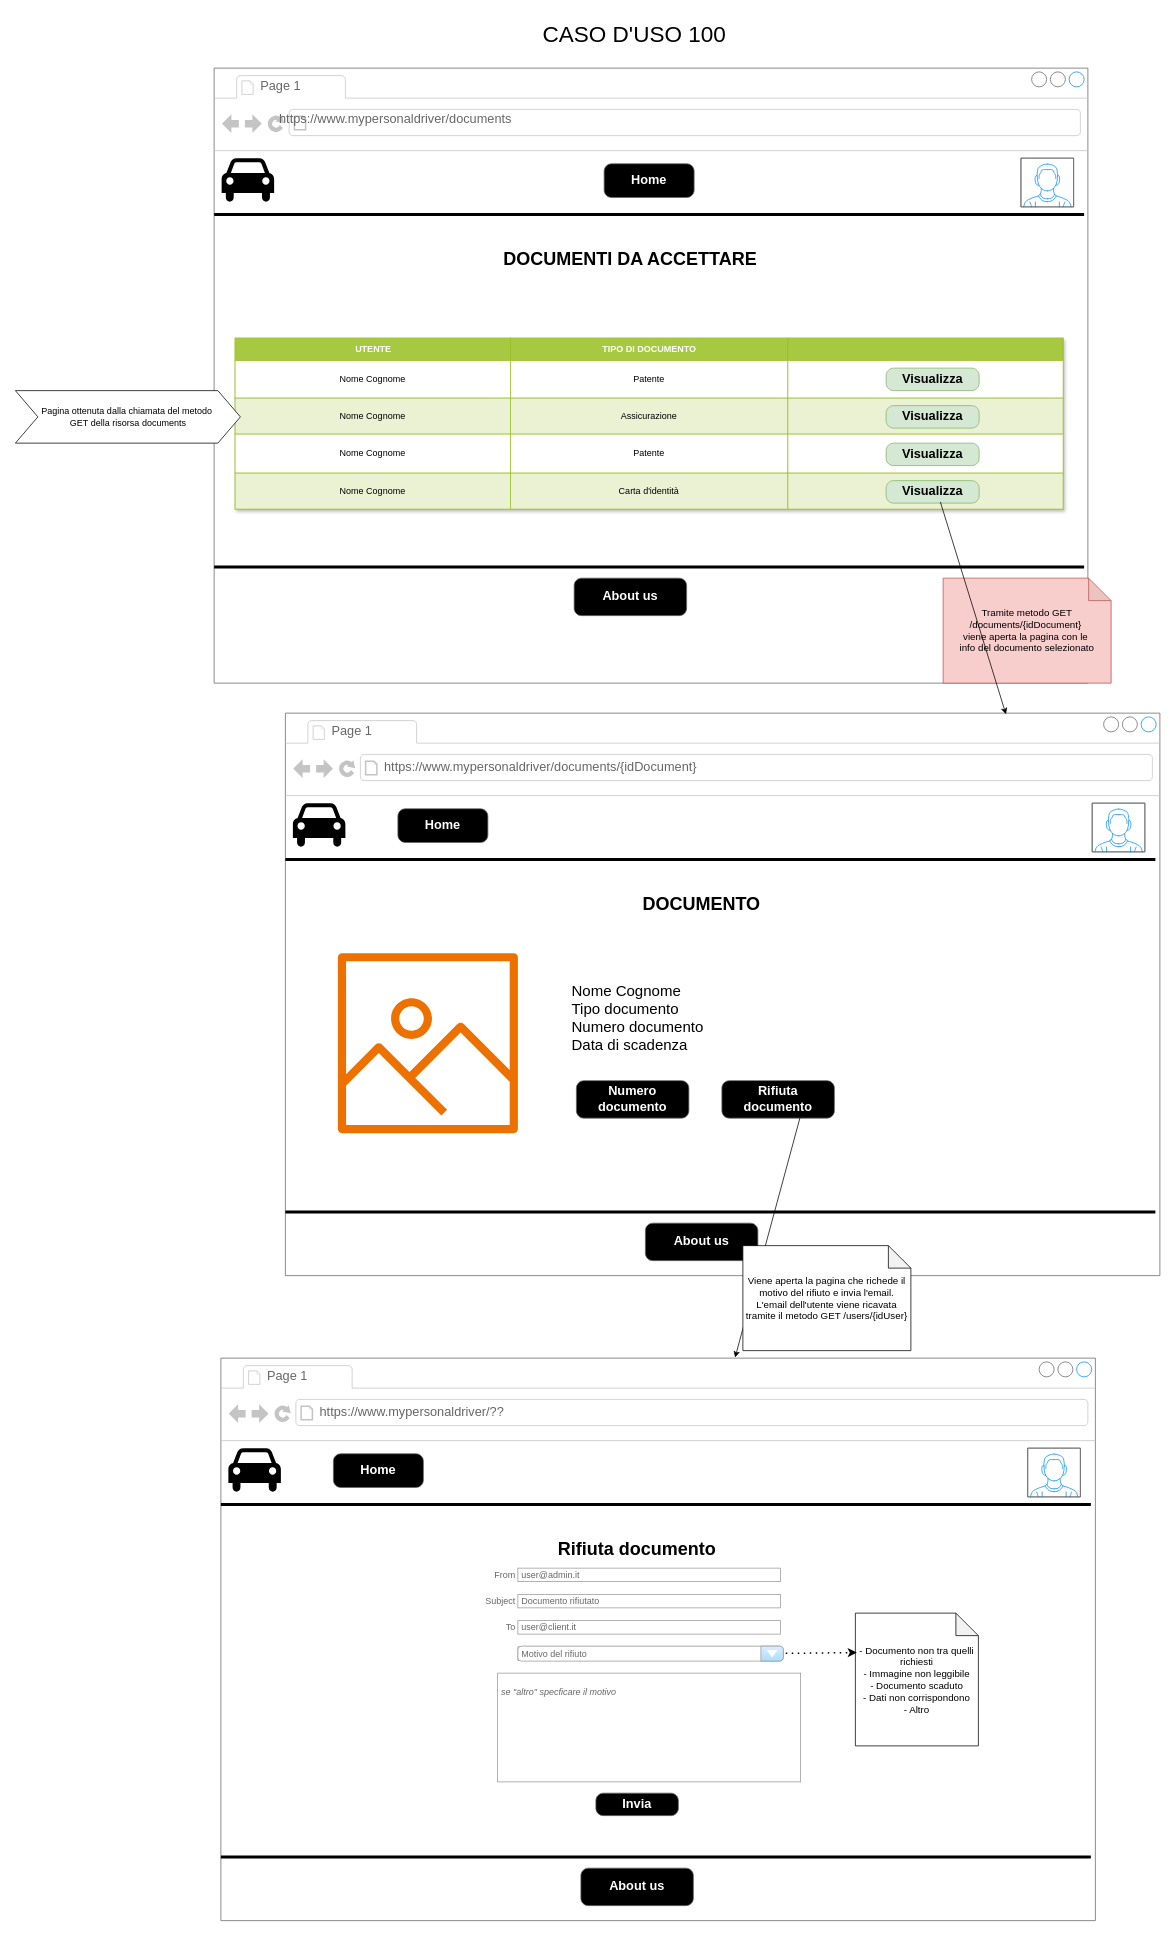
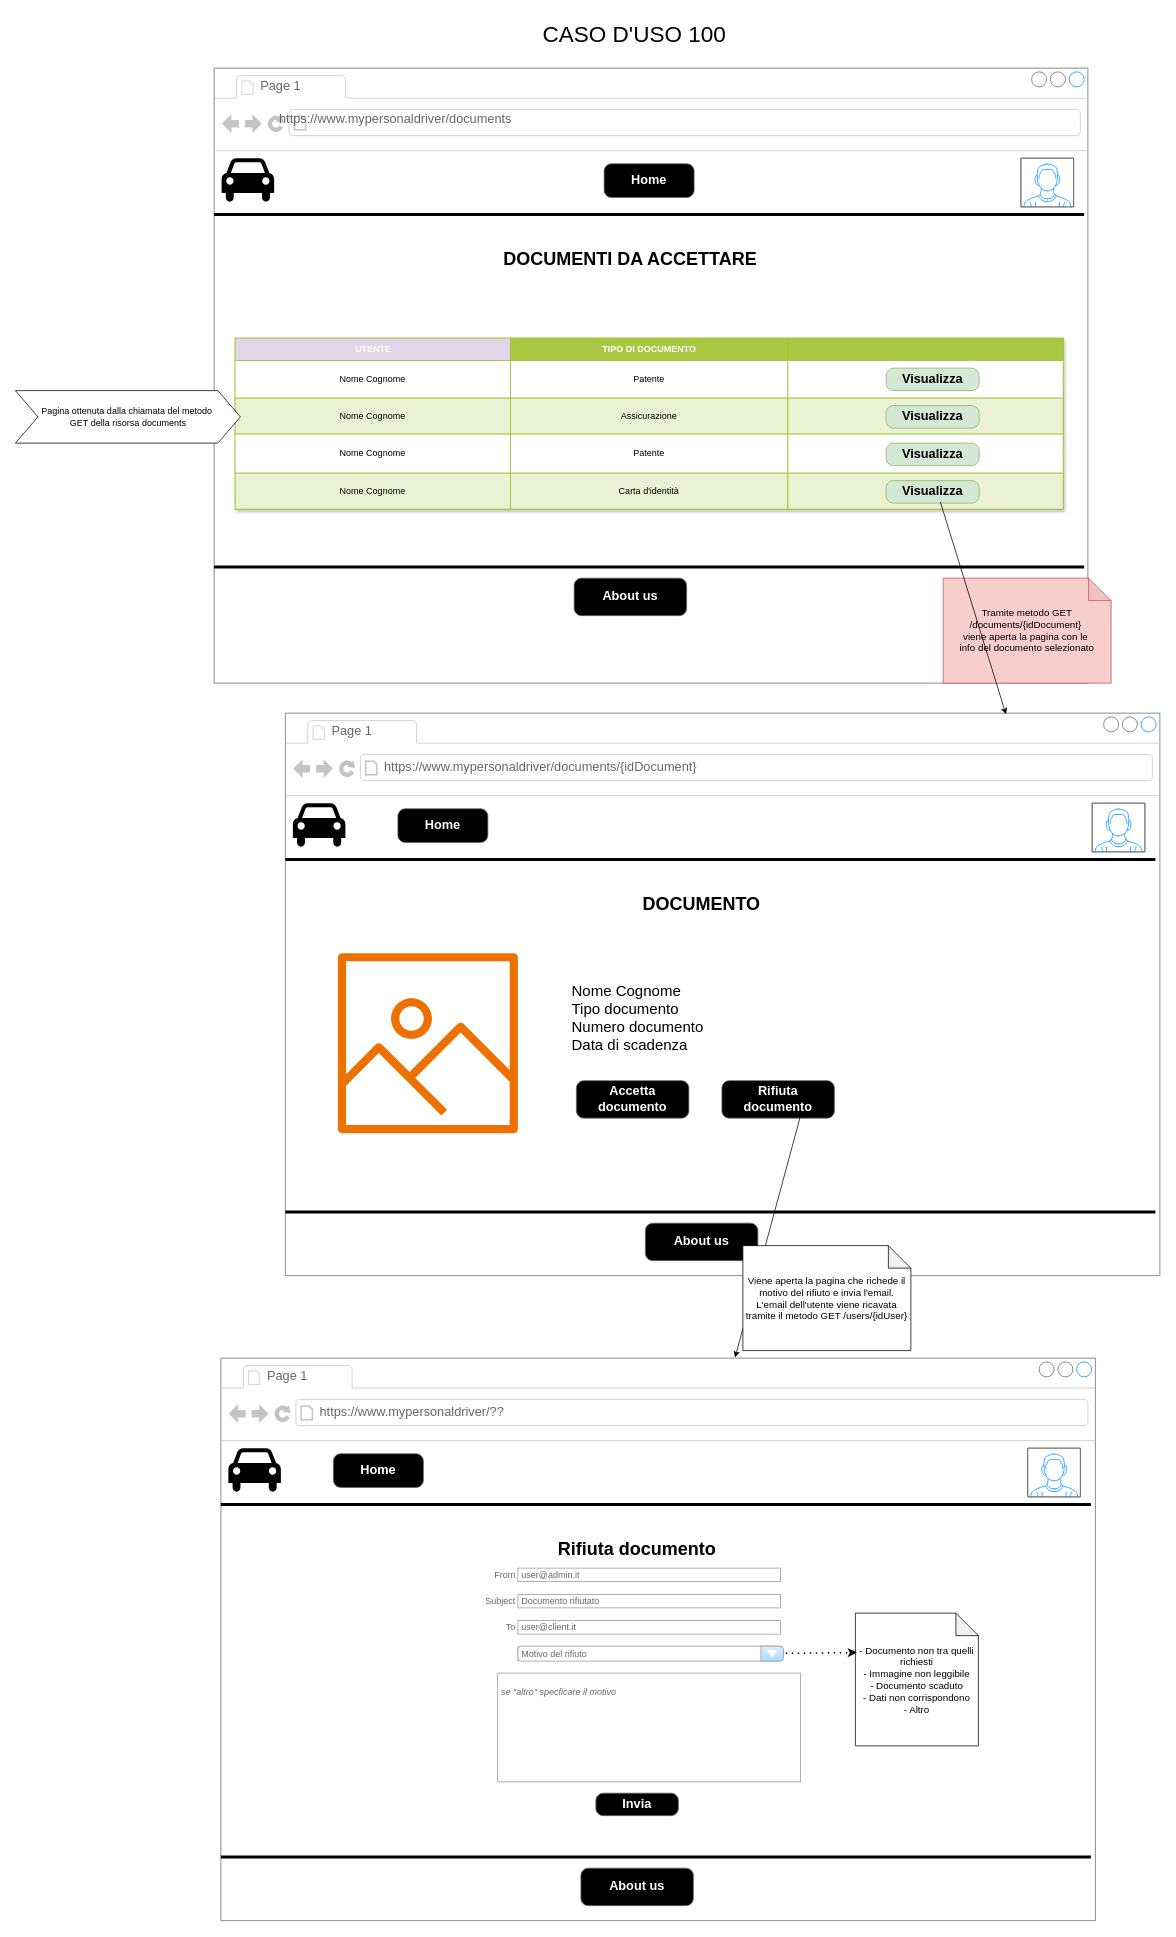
- <mxCell id="13" value="UTENTE" style="connectable=0;recursiveResize=0;strokeColor=inherit;fillColor=#A7C942;align=center;fontStyle=1;fontColor=#FFFFFF;html=1;" parent="12" vertex="1"><mxGeometry width="367" height="30" as="geometry"><mxRectangle width="367" height="30" as="alternateBounds" /></mxGeometry></mxCell>
+ <mxCell id="13" value="UTENTE" style="connectable=0;recursiveResize=0;strokeColor=inherit;fillColor=#e1d5e7;align=center;fontStyle=1;fontColor=#FFFFFF;html=1;" parent="12" vertex="1"><mxGeometry width="367" height="30" as="geometry"><mxRectangle width="367" height="30" as="alternateBounds" /></mxGeometry></mxCell>
- <mxCell id="50" value="Numero documento" style="strokeWidth=1;shadow=0;dashed=0;align=center;html=1;shape=mxgraph.mockup.buttons.button;strokeColor=#666666;fontColor=#ffffff;mainText=;buttonStyle=round;fontSize=17;fontStyle=1;fillColor=#000000;whiteSpace=wrap;" parent="38" vertex="1"><mxGeometry x="388" y="490" width="150" height="50" as="geometry" /></mxCell>
+ <mxCell id="50" value="Accetta documento" style="strokeWidth=1;shadow=0;dashed=0;align=center;html=1;shape=mxgraph.mockup.buttons.button;strokeColor=#666666;fontColor=#ffffff;mainText=;buttonStyle=round;fontSize=17;fontStyle=1;fillColor=#000000;whiteSpace=wrap;" parent="38" vertex="1"><mxGeometry x="388" y="490" width="150" height="50" as="geometry" /></mxCell>
